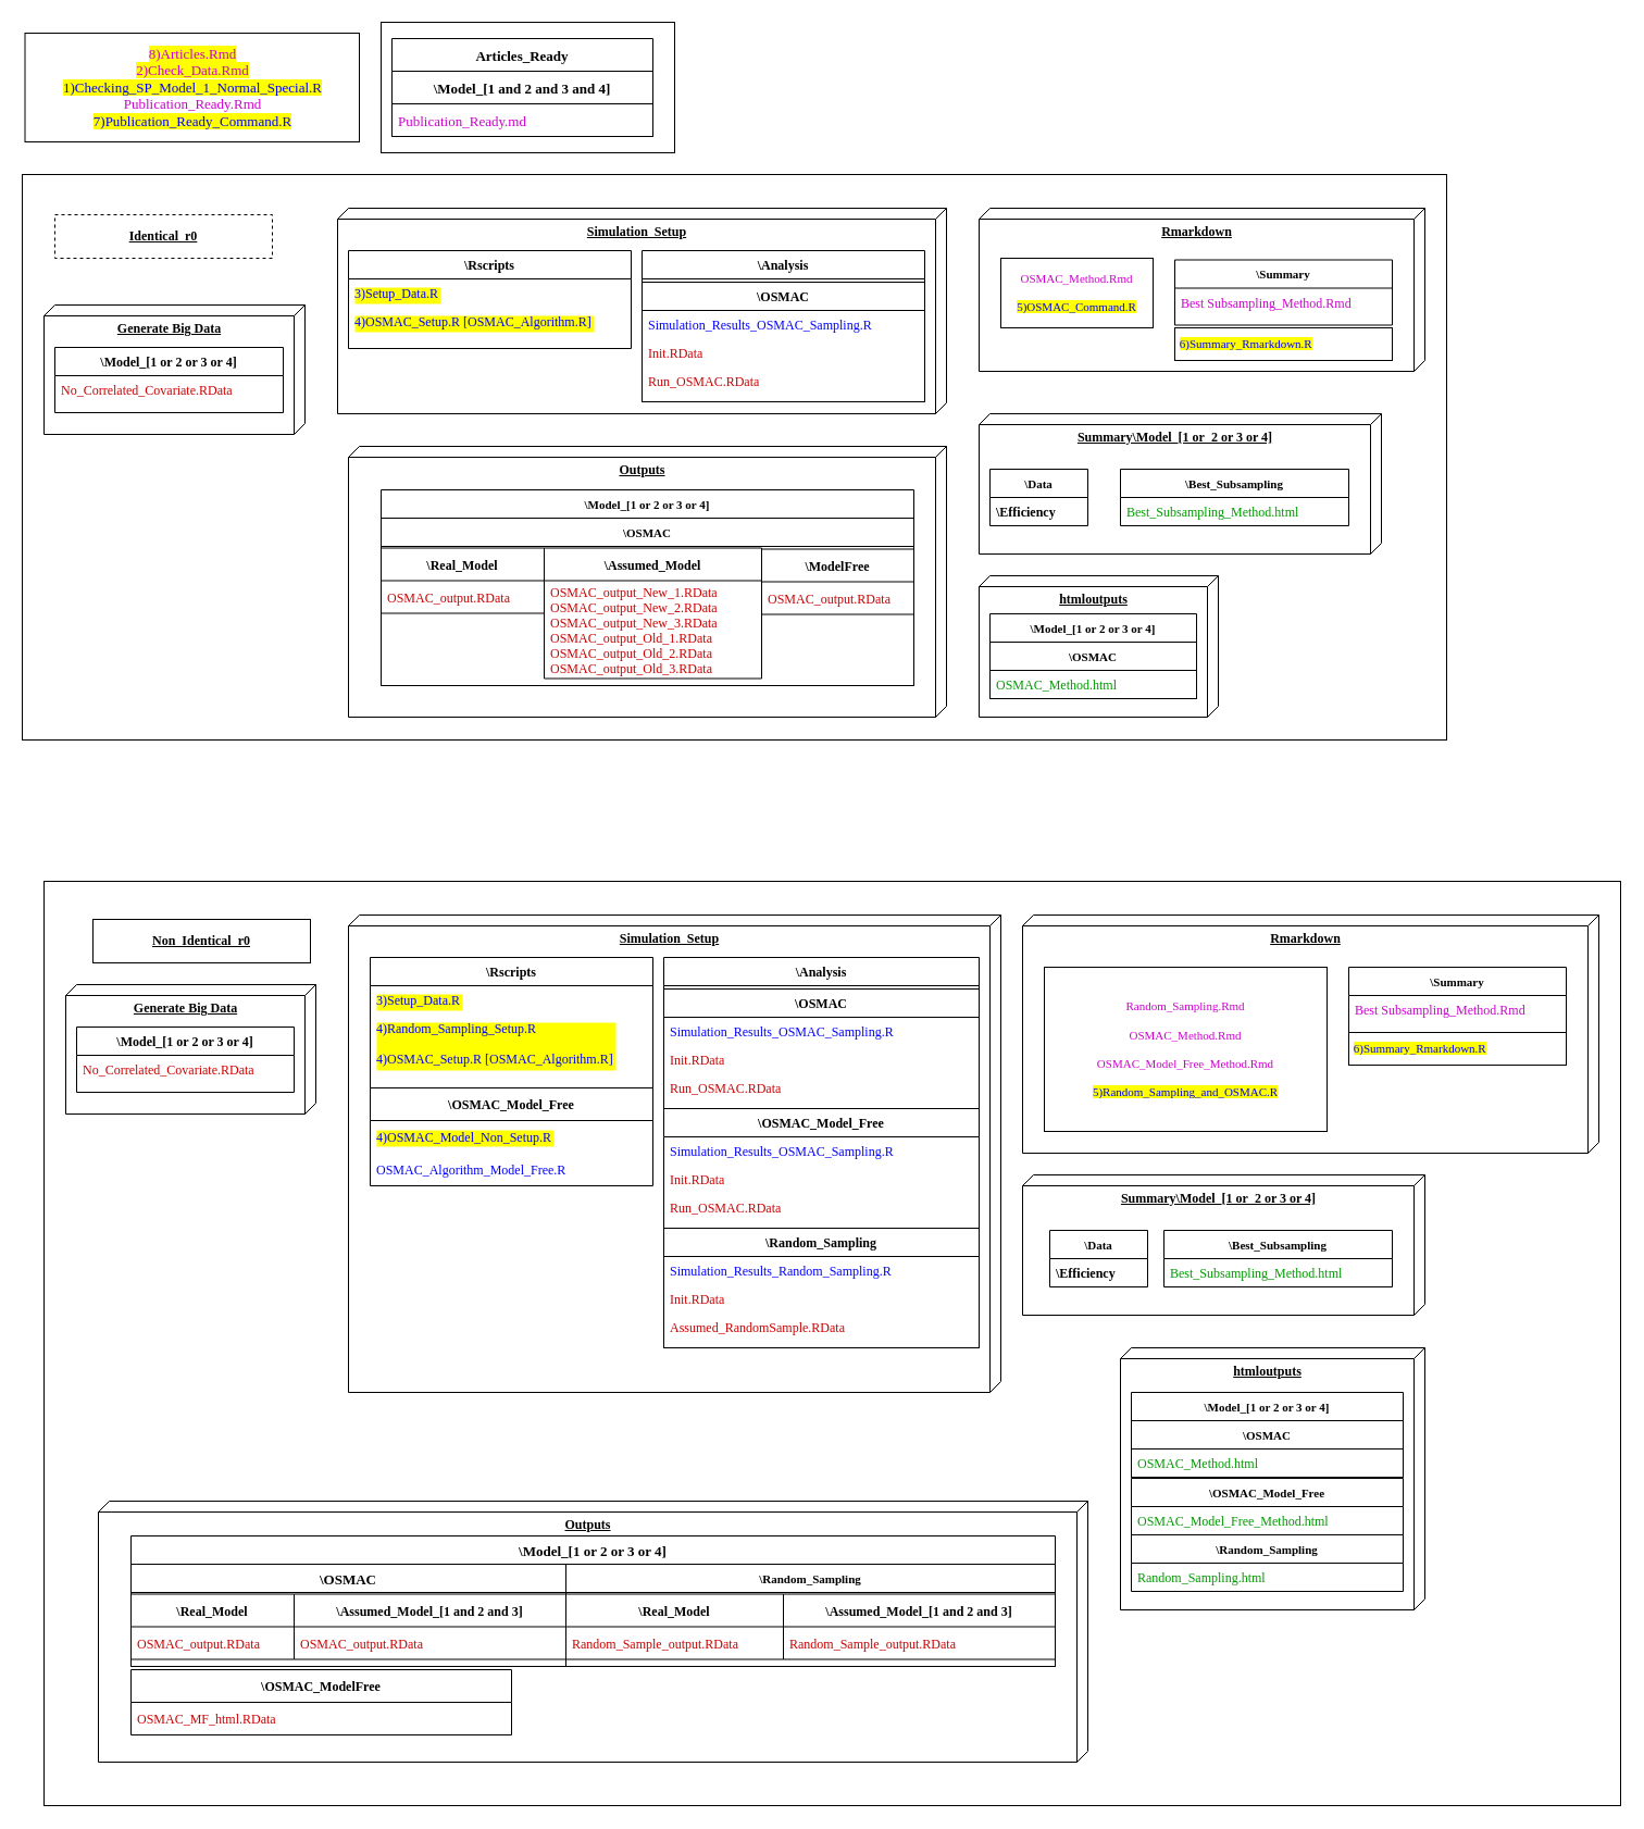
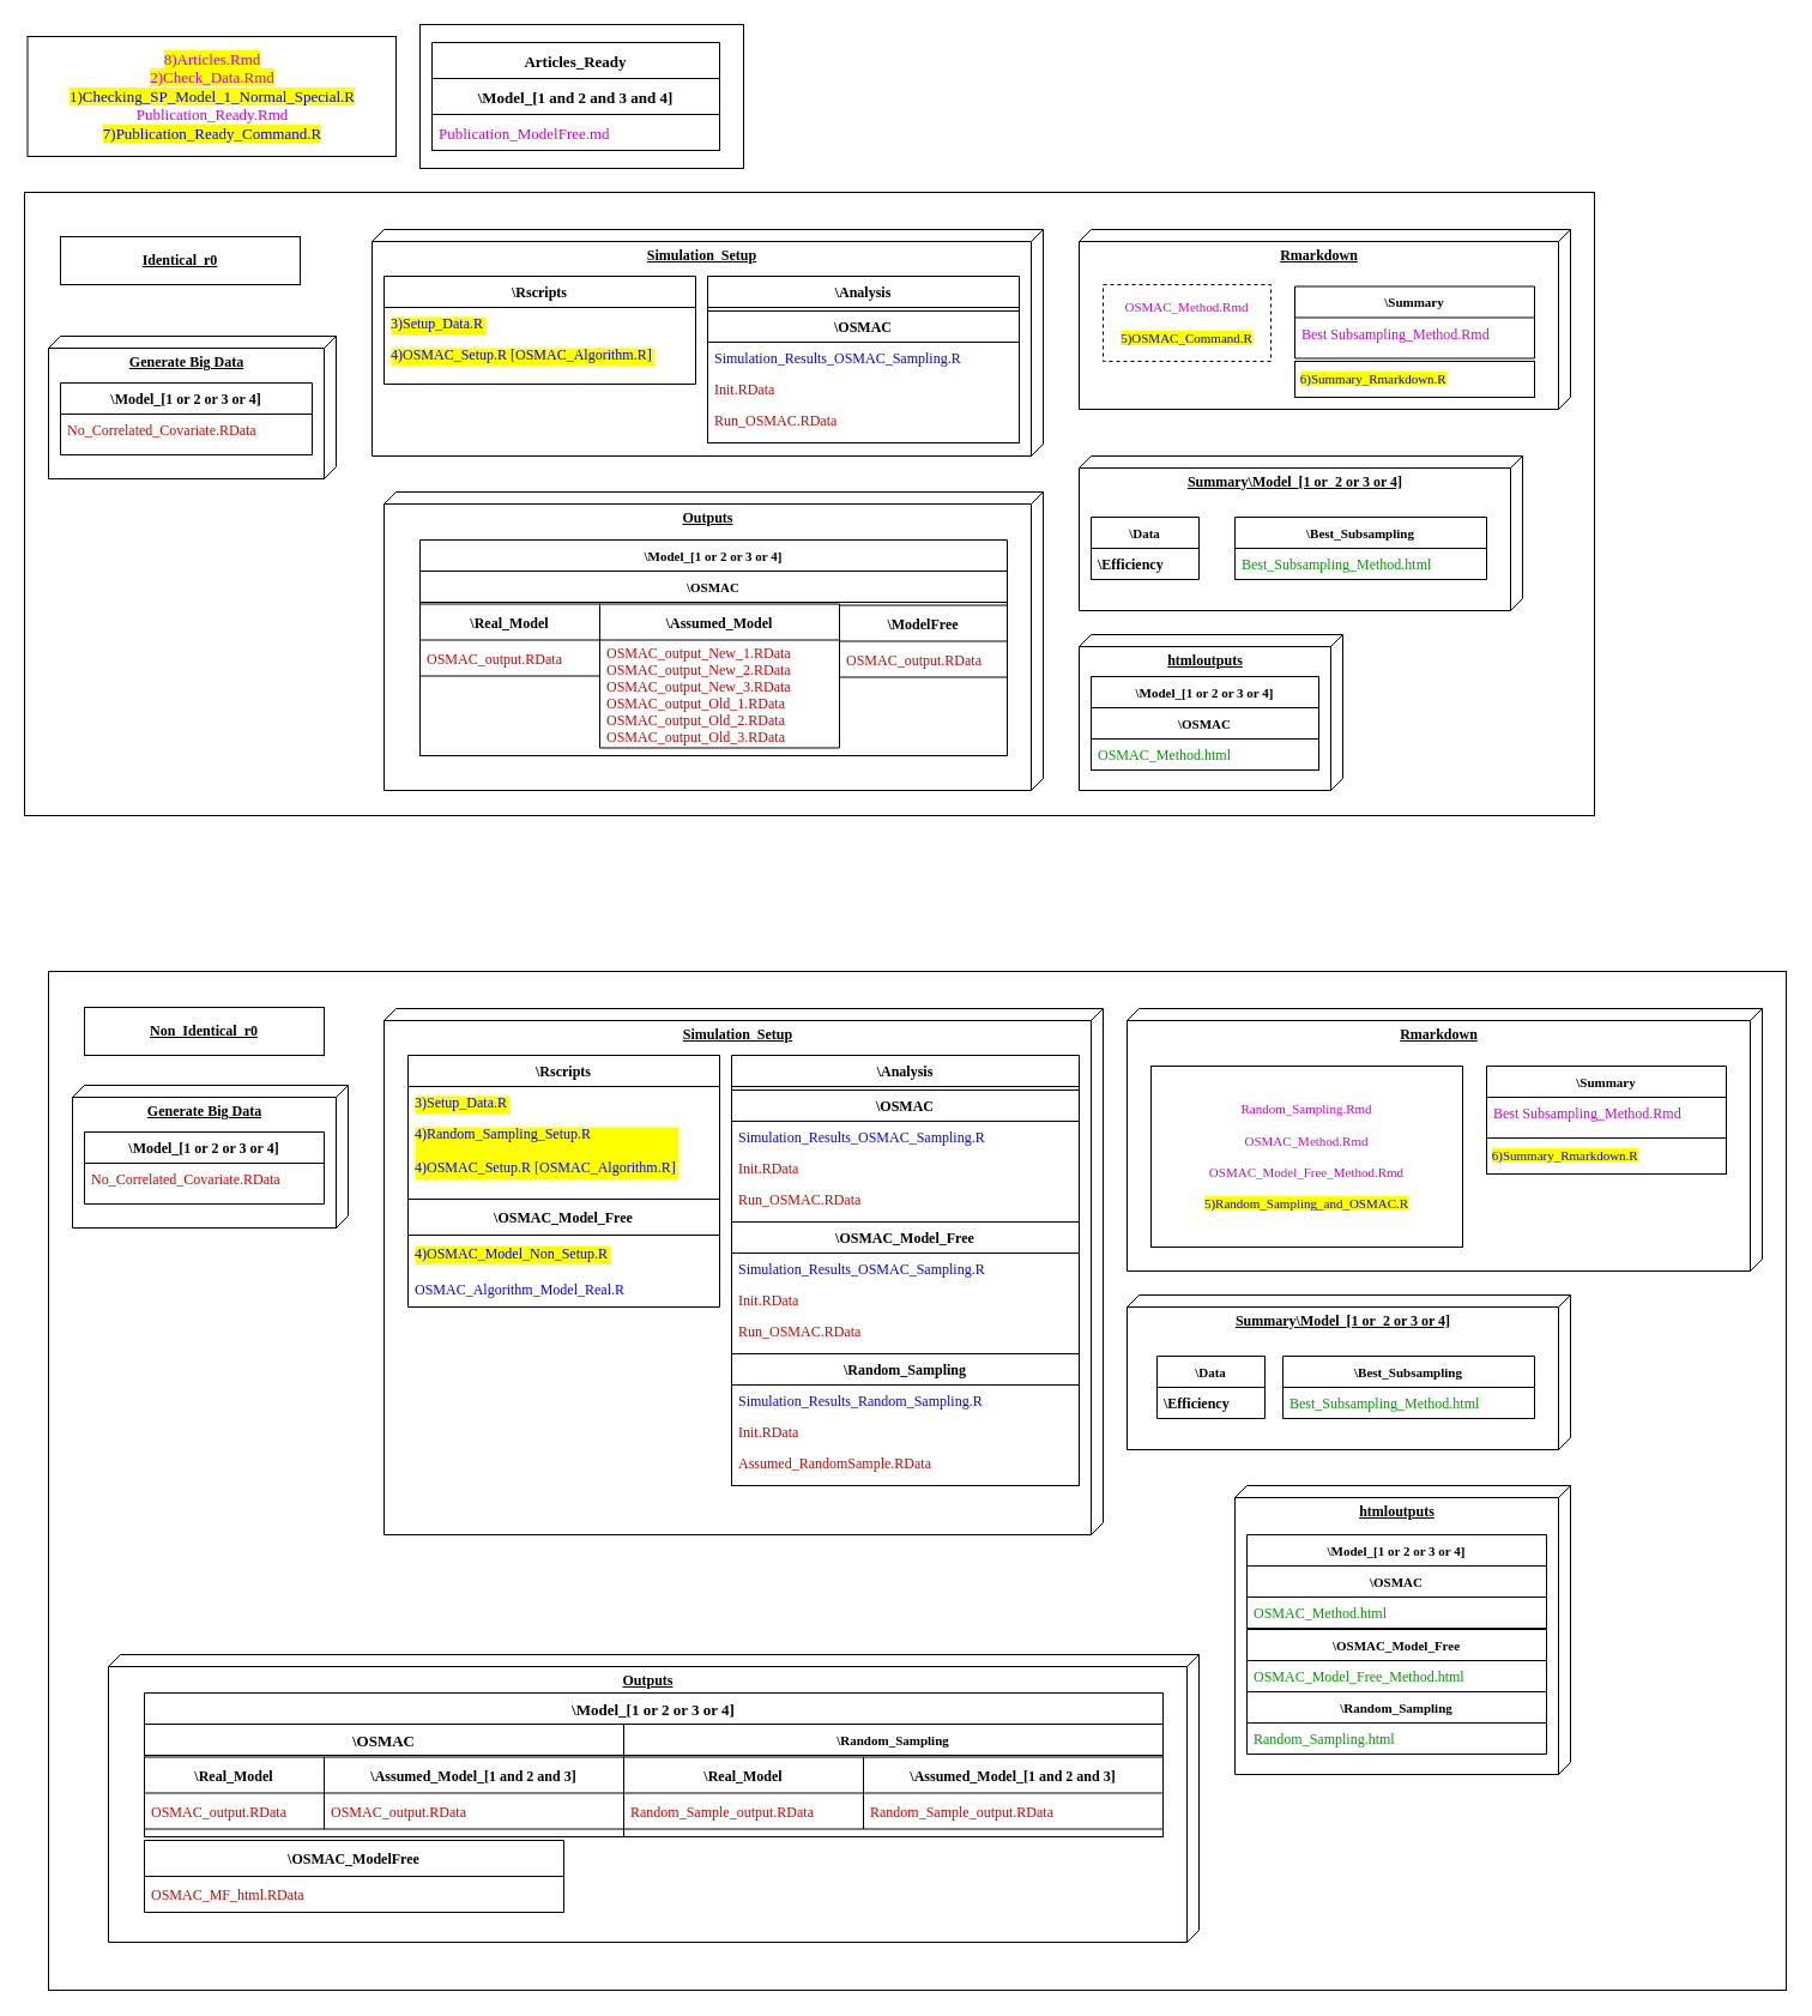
- <mxCell id="100" value="Publication_Ready.md" style="text;strokeColor=none;fillColor=none;align=left;verticalAlign=middle;spacingLeft=4;spacingRight=4;overflow=hidden;points=[[0,0.5],[1,0.5]];portConstraint=eastwest;rotatable=0;fontFamily=Verdana;fontSize=13;fontColor=#CC00CC;" parent="99" vertex="1"><mxGeometry y="30" width="240" height="30" as="geometry" /></mxCell>
+ <mxCell id="100" value="Publication_ModelFree.md" style="text;strokeColor=none;fillColor=none;align=left;verticalAlign=middle;spacingLeft=4;spacingRight=4;overflow=hidden;points=[[0,0.5],[1,0.5]];portConstraint=eastwest;rotatable=0;fontFamily=Verdana;fontSize=13;fontColor=#CC00CC;" parent="99" vertex="1"><mxGeometry y="30" width="240" height="30" as="geometry" /></mxCell>
- <mxCell id="34" value="&lt;b&gt;&lt;u&gt;Identical_r0&lt;/u&gt;&lt;/b&gt;" style="rounded=0;whiteSpace=wrap;html=1;fontFamily=Verdana;dashed=1;" parent="1" vertex="1"><mxGeometry x="50" y="197" width="200" height="40" as="geometry" /></mxCell>
+ <mxCell id="34" value="&lt;b&gt;&lt;u&gt;Identical_r0&lt;/u&gt;&lt;/b&gt;" style="rounded=0;whiteSpace=wrap;html=1;fontFamily=Verdana;" parent="1" vertex="1"><mxGeometry x="50" y="197" width="200" height="40" as="geometry" /></mxCell>
- <mxCell id="19" value="&lt;font color=&quot;#cc00cc&quot;&gt;OSMAC_Method.Rmd&lt;br&gt;&lt;/font&gt;&lt;br&gt;&lt;font style=&quot;background-color: rgb(255, 255, 0);&quot; color=&quot;#0000ff&quot;&gt;5)OSMAC_Command.R&lt;/font&gt;" style="whiteSpace=wrap;html=1;fontSize=11;fontColor=#000000;strokeColor=#000000;fillColor=none;align=center;fontFamily=Verdana;" parent="1" vertex="1"><mxGeometry x="920" y="237" width="140" height="64" as="geometry" /></mxCell>
+ <mxCell id="19" value="&lt;font color=&quot;#cc00cc&quot;&gt;OSMAC_Method.Rmd&lt;br&gt;&lt;/font&gt;&lt;br&gt;&lt;font style=&quot;background-color: rgb(255, 255, 0);&quot; color=&quot;#0000ff&quot;&gt;5)OSMAC_Command.R&lt;/font&gt;" style="whiteSpace=wrap;html=1;fontSize=11;fontColor=#000000;strokeColor=#000000;fillColor=none;align=center;fontFamily=Verdana;dashed=1;" parent="1" vertex="1"><mxGeometry x="920" y="237" width="140" height="64" as="geometry" /></mxCell>
- <mxCell id="69" value="&lt;b&gt;&lt;u&gt;Non_Identical_r0&lt;/u&gt;&lt;/b&gt;" style="rounded=0;whiteSpace=wrap;html=1;fontFamily=Verdana;" parent="1" vertex="1"><mxGeometry x="85" y="845" width="200" height="40" as="geometry" /></mxCell>
+ <mxCell id="69" value="&lt;b&gt;&lt;u&gt;Non_Identical_r0&lt;/u&gt;&lt;/b&gt;" style="rounded=0;whiteSpace=wrap;html=1;fontFamily=Verdana;" parent="1" vertex="1"><mxGeometry x="70" y="840" width="200" height="40" as="geometry" /></mxCell>
- <mxCell id="78" value="OSMAC_Algorithm_Model_Free.R" style="text;strokeColor=none;fillColor=none;align=left;verticalAlign=middle;spacingLeft=4;spacingRight=4;overflow=hidden;points=[[0,0.5],[1,0.5]];portConstraint=eastwest;rotatable=0;fontColor=#0000FF;fontFamily=Verdana;" parent="76" vertex="1"><mxGeometry y="60" width="260" height="30" as="geometry" /></mxCell>
+ <mxCell id="78" value="OSMAC_Algorithm_Model_Real.R" style="text;strokeColor=none;fillColor=none;align=left;verticalAlign=middle;spacingLeft=4;spacingRight=4;overflow=hidden;points=[[0,0.5],[1,0.5]];portConstraint=eastwest;rotatable=0;fontColor=#0000FF;fontFamily=Verdana;" parent="76" vertex="1"><mxGeometry y="60" width="260" height="30" as="geometry" /></mxCell>
